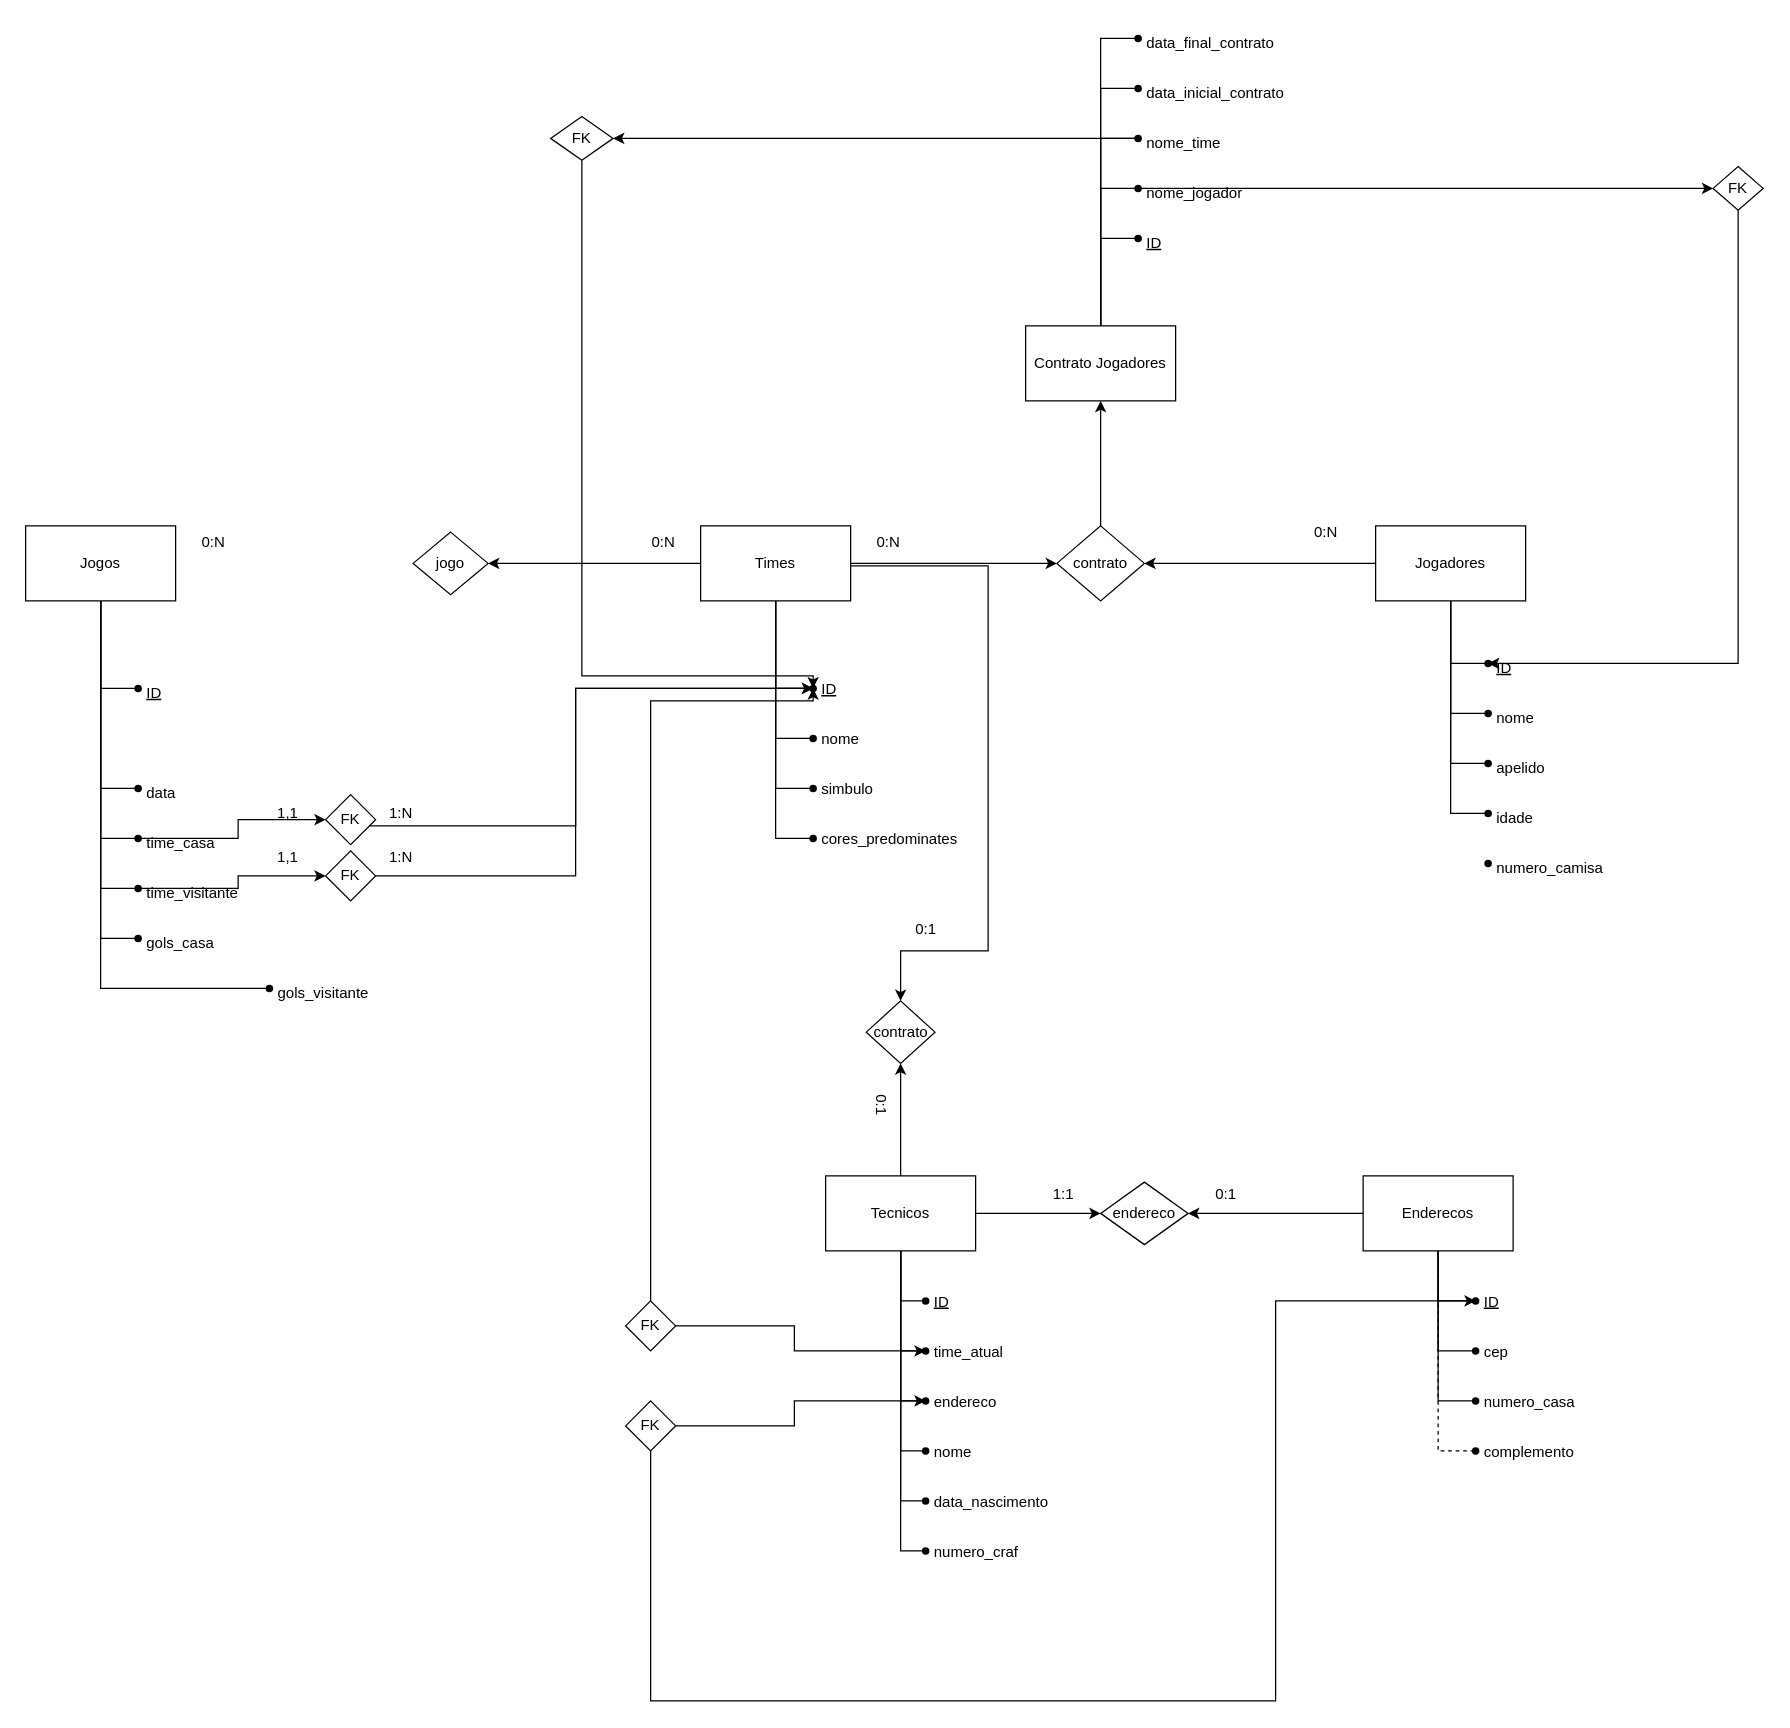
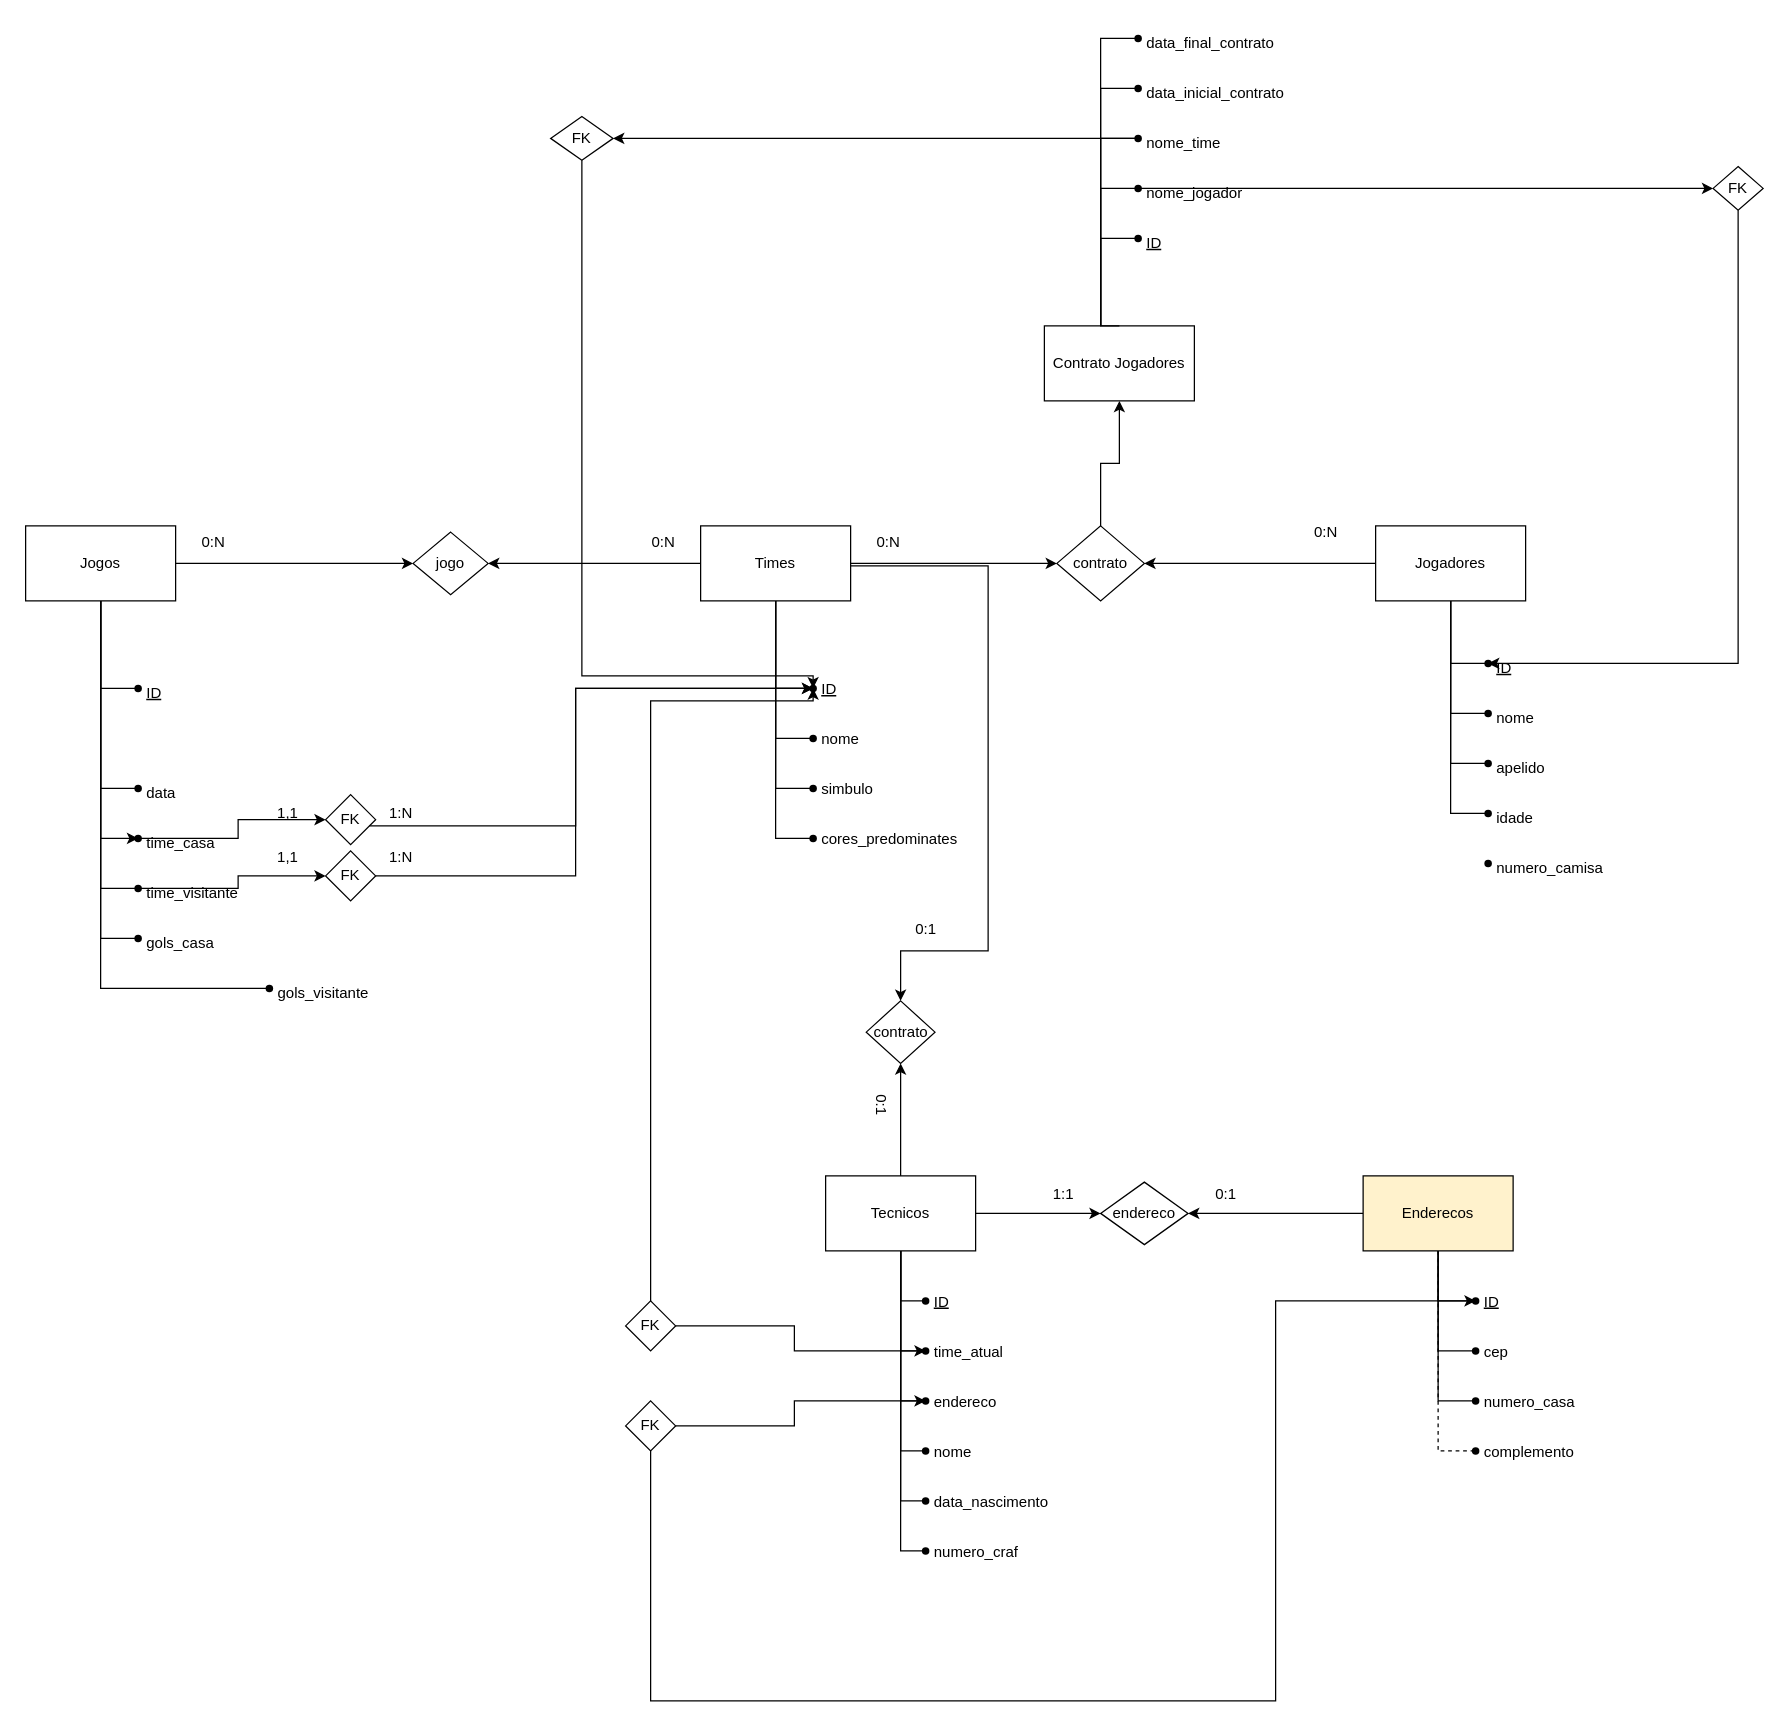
- <mxCell id="28" value="Contrato Jogadores" style="whiteSpace=wrap;html=1;" vertex="1" parent="1"><mxGeometry x="820" y="260" width="120" height="60" as="geometry" /></mxCell>
+ <mxCell id="28" value="Contrato Jogadores" style="whiteSpace=wrap;html=1;" vertex="1" parent="1"><mxGeometry x="835" y="260" width="120" height="60" as="geometry" /></mxCell>
+ <mxCell id="82" style="edgeStyle=orthogonalEdgeStyle;rounded=0;orthogonalLoop=1;jettySize=auto;html=1;entryX=0;entryY=0.5;entryDx=0;entryDy=0;" edge="1" parent="1" source="84" target="87"><mxGeometry relative="1" as="geometry" /></mxCell>
- <mxCell id="94" style="edgeStyle=orthogonalEdgeStyle;rounded=0;orthogonalLoop=1;jettySize=auto;html=1;entryX=0.6;entryY=0.733;entryDx=0;entryDy=0;entryPerimeter=0;endArrow=none;startFill=0;" edge="1" parent="1" source="84" target="89"><mxGeometry relative="1" as="geometry"><Array as="points"><mxPoint x="80" y="670" /></Array></mxGeometry></mxCell>
+ <mxCell id="94" style="edgeStyle=orthogonalEdgeStyle;rounded=0;orthogonalLoop=1;jettySize=auto;html=1;entryX=0.6;entryY=0.733;entryDx=0;entryDy=0;entryPerimeter=0;endArrow=classic;startFill=0;" edge="1" parent="1" source="84" target="89"><mxGeometry relative="1" as="geometry"><Array as="points"><mxPoint x="80" y="670" /></Array></mxGeometry></mxCell>
- <mxCell id="60" value="Enderecos" style="whiteSpace=wrap;html=1;" vertex="1" parent="1"><mxGeometry x="1090" y="940" width="120" height="60" as="geometry" /></mxCell>
+ <mxCell id="60" value="Enderecos" style="whiteSpace=wrap;html=1;fillColor=#fff2cc;" vertex="1" parent="1"><mxGeometry x="1090" y="940" width="120" height="60" as="geometry" /></mxCell>
